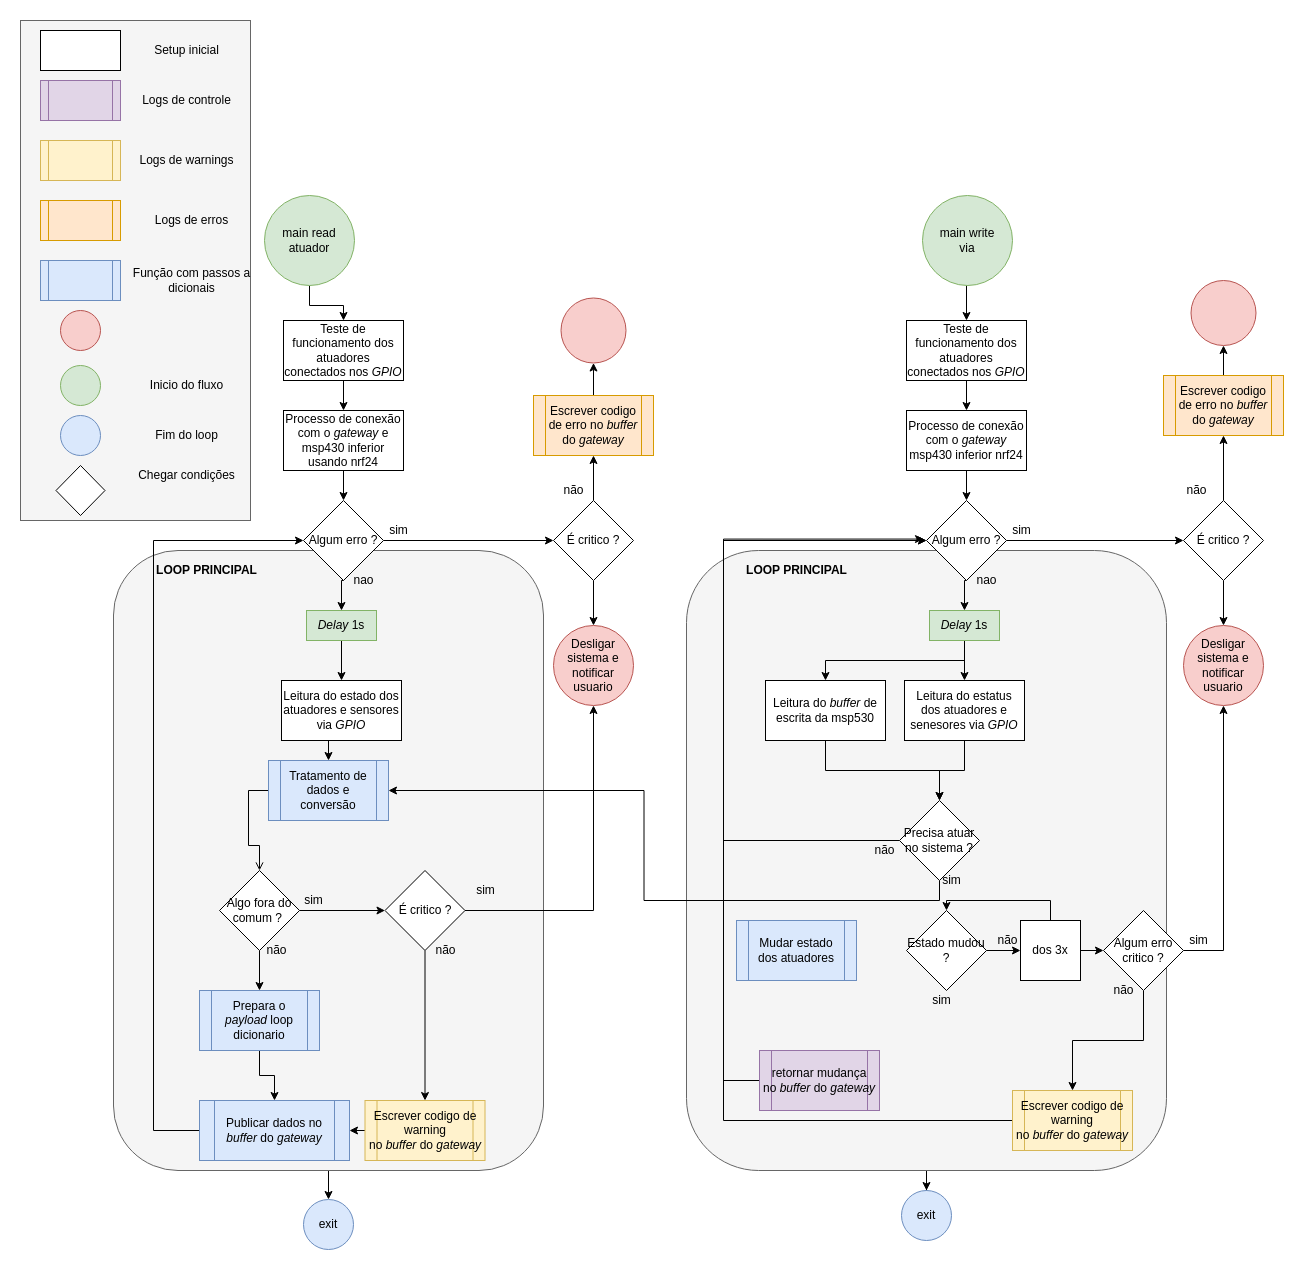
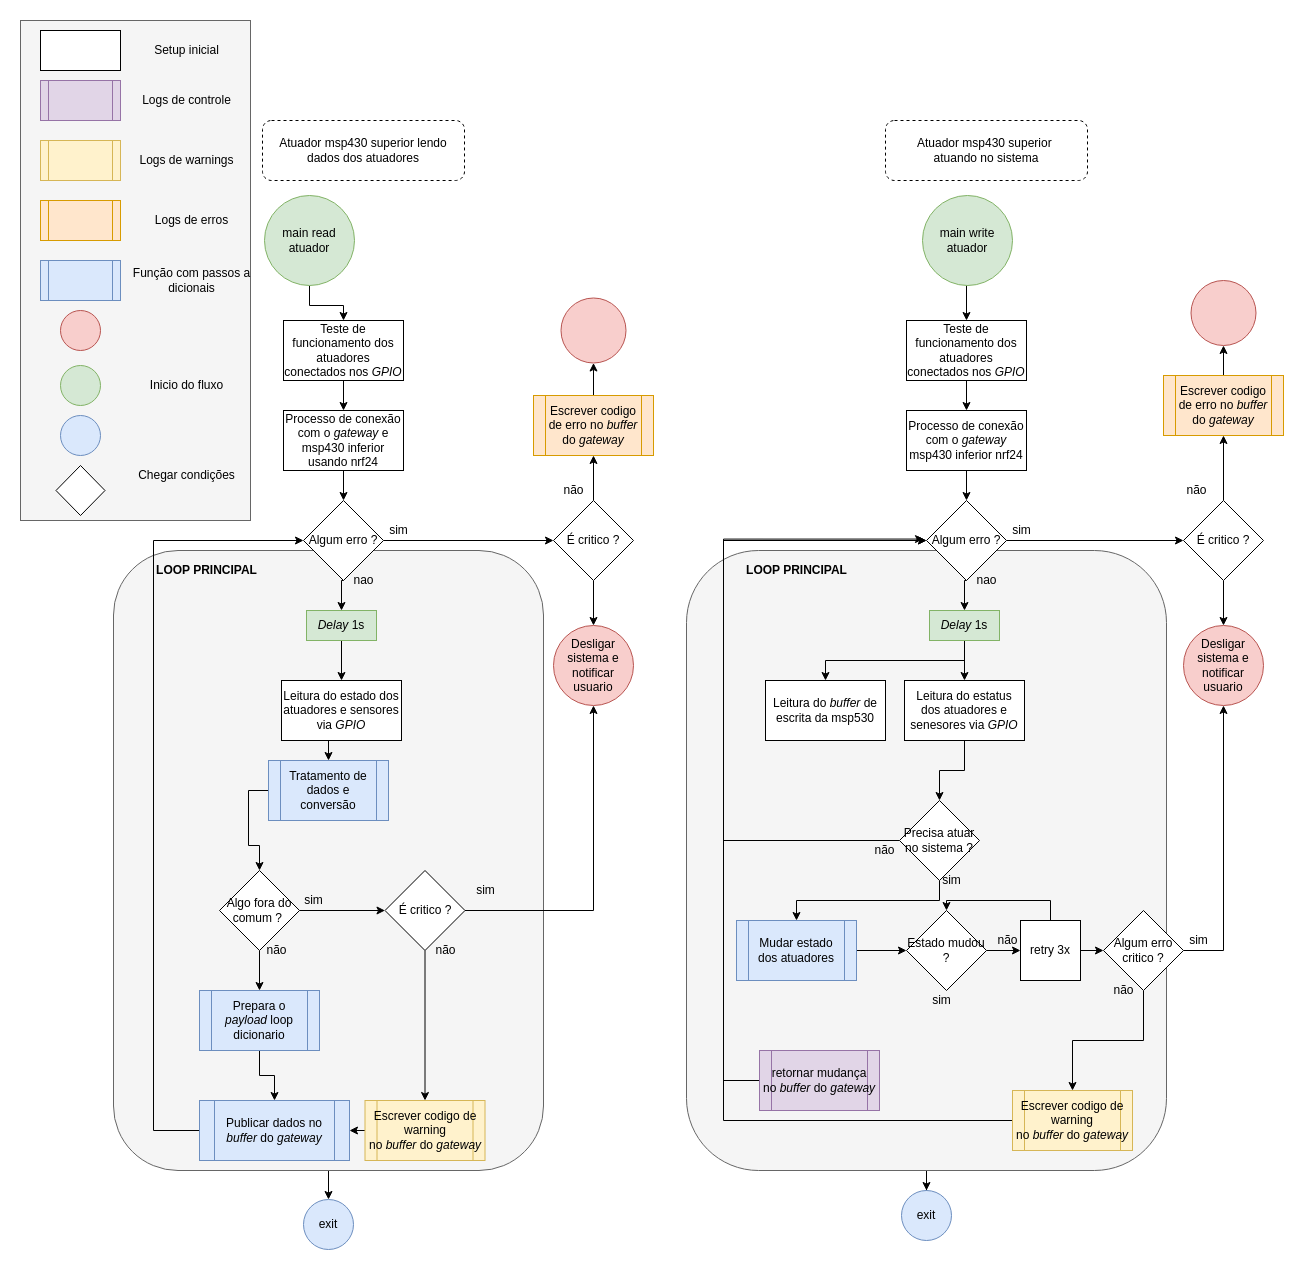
+ <mxCell id="31" value="Atuador msp430 superior lendo dados dos atuadores" style="rounded=1;whiteSpace=wrap;html=1;dashed=1;" vertex="1" parent="1"><mxGeometry x="262" y="120" width="202" height="60" as="geometry" /></mxCell>
+ <mxCell id="89" value="Atuador msp430 superior&amp;nbsp;&lt;br&gt;atuando no sistema" style="rounded=1;whiteSpace=wrap;html=1;dashed=1;" vertex="1" parent="1"><mxGeometry x="885" y="120" width="202" height="60" as="geometry" /></mxCell>
- <mxCell id="69" value="main write&lt;br&gt;via" style="ellipse;whiteSpace=wrap;html=1;aspect=fixed;fillColor=#d5e8d4;strokeColor=#82b366;" vertex="1" parent="1"><mxGeometry x="922" y="195" width="90" height="90" as="geometry" /></mxCell>
+ <mxCell id="69" value="main write&lt;br&gt;atuador" style="ellipse;whiteSpace=wrap;html=1;aspect=fixed;fillColor=#d5e8d4;strokeColor=#82b366;" vertex="1" parent="1"><mxGeometry x="922" y="195" width="90" height="90" as="geometry" /></mxCell>
- <mxCell id="48" value="Fim do loop" style="text;html=1;align=center;verticalAlign=middle;resizable=0;points=[];autosize=1;strokeColor=none;" vertex="1" parent="1"><mxGeometry x="146" y="425" width="80" height="20" as="geometry" /></mxCell>
- <mxCell id="110" style="edgeStyle=orthogonalEdgeStyle;rounded=0;orthogonalLoop=1;jettySize=auto;html=1;exitX=0.5;exitY=1;exitDx=0;exitDy=0;" edge="1" parent="1" source="111" target="100"><mxGeometry relative="1" as="geometry" /></mxCell>
- <mxCell id="98" style="edgeStyle=orthogonalEdgeStyle;rounded=0;orthogonalLoop=1;jettySize=auto;html=1;exitX=0.5;exitY=1;exitDx=0;exitDy=0;" edge="1" parent="1" source="100" target="57"><mxGeometry relative="1" as="geometry" /></mxCell>
+ <mxCell id="98" style="edgeStyle=orthogonalEdgeStyle;rounded=0;orthogonalLoop=1;jettySize=auto;html=1;exitX=0.5;exitY=1;exitDx=0;exitDy=0;entryX=0.5;entryY=0;entryDx=0;entryDy=0;" edge="1" parent="1" source="100" target="102"><mxGeometry relative="1" as="geometry" /></mxCell>
- <mxCell id="56" style="edgeStyle=orthogonalEdgeStyle;rounded=0;orthogonalLoop=1;jettySize=auto;html=1;exitX=0;exitY=0.5;exitDx=0;exitDy=0;entryX=0.5;entryY=0;entryDx=0;entryDy=0;endArrow=open;" edge="1" parent="1" source="57" target="22"><mxGeometry relative="1" as="geometry" /></mxCell>
+ <mxCell id="56" style="edgeStyle=orthogonalEdgeStyle;rounded=0;orthogonalLoop=1;jettySize=auto;html=1;exitX=0;exitY=0.5;exitDx=0;exitDy=0;entryX=0.5;entryY=0;entryDx=0;entryDy=0;" edge="1" parent="1" source="57" target="22"><mxGeometry relative="1" as="geometry" /></mxCell>
+ <mxCell id="101" style="edgeStyle=orthogonalEdgeStyle;rounded=0;orthogonalLoop=1;jettySize=auto;html=1;exitX=1;exitY=0.5;exitDx=0;exitDy=0;" edge="1" parent="1" source="102" target="113"><mxGeometry relative="1" as="geometry" /></mxCell>
- <mxCell id="117" value="dos 3x" style="rounded=0;whiteSpace=wrap;html=1;" vertex="1" parent="1"><mxGeometry x="1020" y="920" width="60" height="60" as="geometry" /></mxCell>
+ <mxCell id="117" value="retry 3x" style="rounded=0;whiteSpace=wrap;html=1;" vertex="1" parent="1"><mxGeometry x="1020" y="920" width="60" height="60" as="geometry" /></mxCell>
